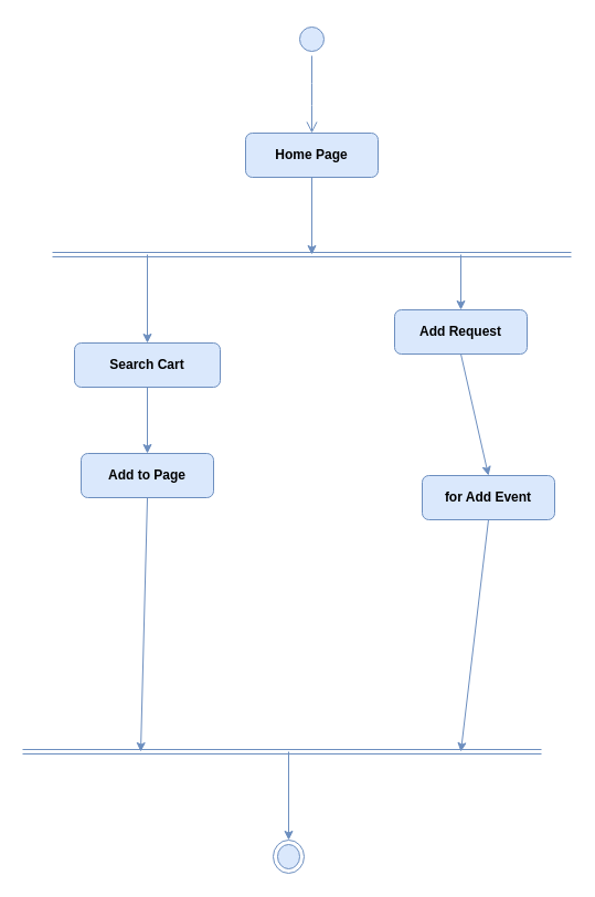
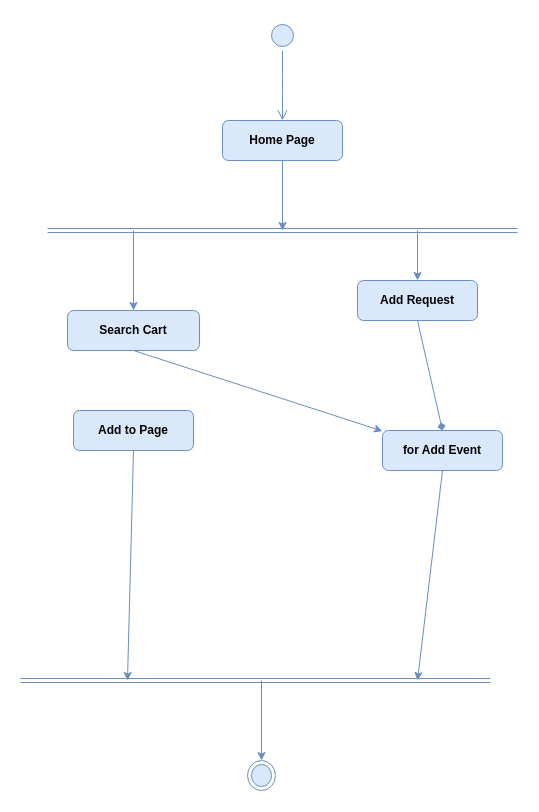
- <mxCell id="4" value="" style="endArrow=classic;html=1;exitX=0.5;exitY=1;exitDx=0;exitDy=0;entryX=0.5;entryY=0;entryDx=0;entryDy=0;fillColor=#dae8fc;strokeColor=#6c8ebf;fontStyle=1" edge="1" parent="1" source="2" target="3"><mxGeometry width="50" height="50" relative="1" as="geometry"><mxPoint x="67" y="390" as="sourcePoint" /><mxPoint x="117" y="340" as="targetPoint" /></mxGeometry></mxCell>
+ <mxCell id="4" value="" style="endArrow=classic;html=1;exitX=0.5;exitY=1;exitDx=0;exitDy=0;fillColor=#dae8fc;strokeColor=#6c8ebf;fontStyle=1;" edge="1" parent="1" source="2" target="8"><mxGeometry width="50" height="50" relative="1" as="geometry"><mxPoint x="67" y="390" as="sourcePoint" /><mxPoint x="117" y="340" as="targetPoint" /></mxGeometry></mxCell>
- <mxCell id="9" value="" style="endArrow=classic;html=1;entryX=0.5;entryY=0;entryDx=0;entryDy=0;fillColor=#dae8fc;strokeColor=#6c8ebf;fontStyle=1;exitX=0.5;exitY=1;exitDx=0;exitDy=0;" edge="1" parent="1" target="8" source="7"><mxGeometry width="50" height="50" relative="1" as="geometry"><mxPoint x="267" y="350" as="sourcePoint" /><mxPoint x="367" y="360" as="targetPoint" /></mxGeometry></mxCell>
+ <mxCell id="9" value="" style="endArrow=diamond;html=1;entryX=0.5;entryY=0;entryDx=0;entryDy=0;fillColor=#dae8fc;strokeColor=#6c8ebf;fontStyle=1;exitX=0.5;exitY=1;exitDx=0;exitDy=0;" edge="1" parent="1" target="8" source="7"><mxGeometry width="50" height="50" relative="1" as="geometry"><mxPoint x="267" y="350" as="sourcePoint" /><mxPoint x="367" y="360" as="targetPoint" /></mxGeometry></mxCell>
